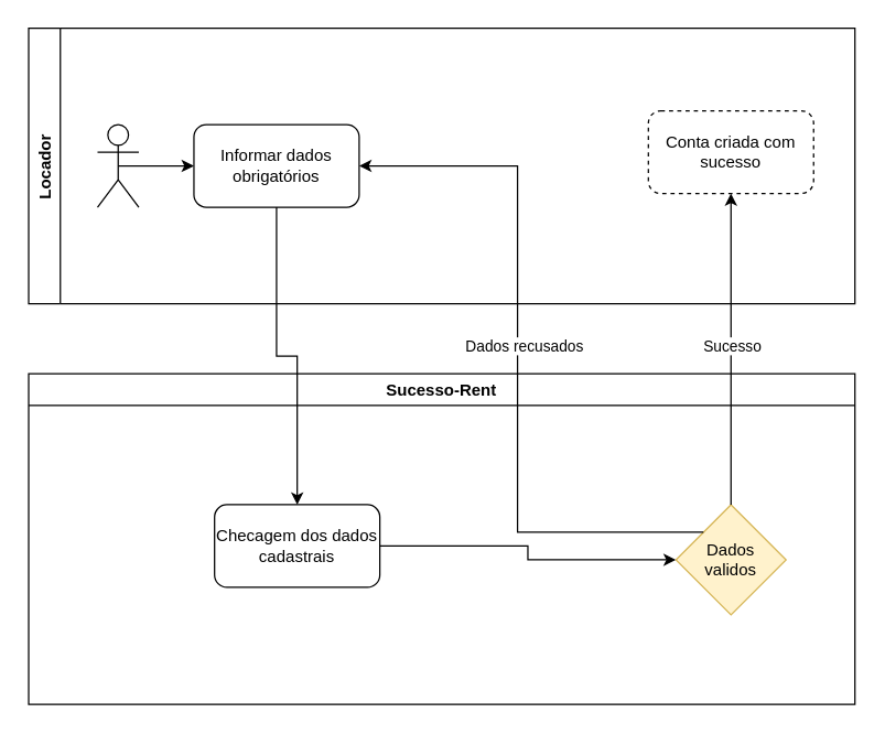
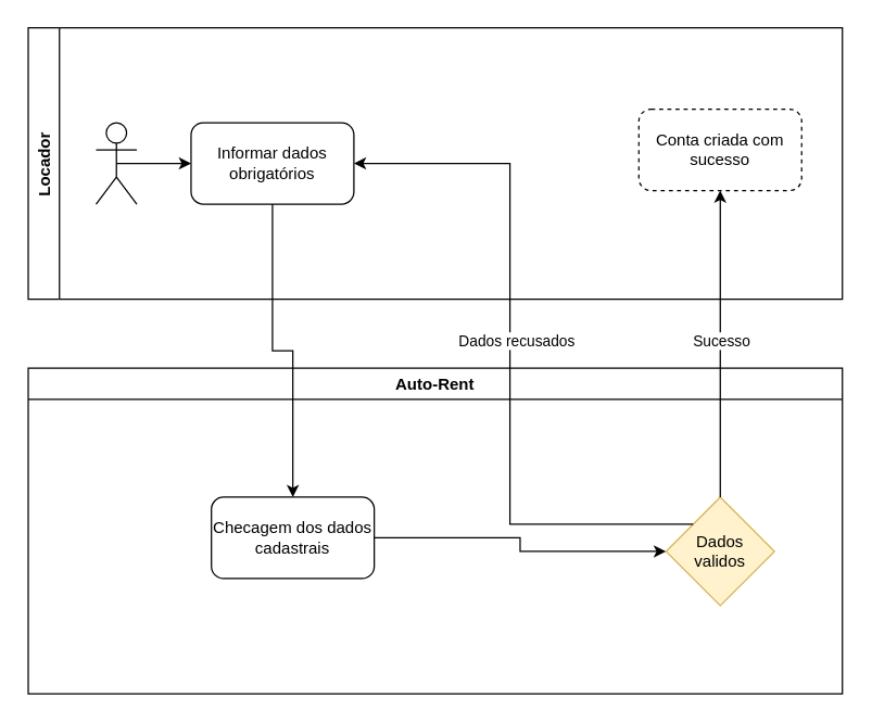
- <mxCell id="7" value="Sucesso-Rent" style="swimlane;" vertex="1" parent="1"><mxGeometry x="20" y="271" width="600" height="240" as="geometry" /></mxCell>
+ <mxCell id="7" value="Auto-Rent" style="swimlane;" vertex="1" parent="1"><mxGeometry x="20" y="271" width="600" height="240" as="geometry" /></mxCell>
